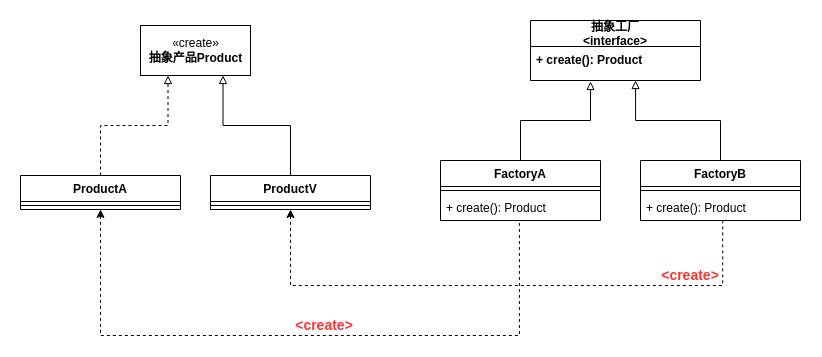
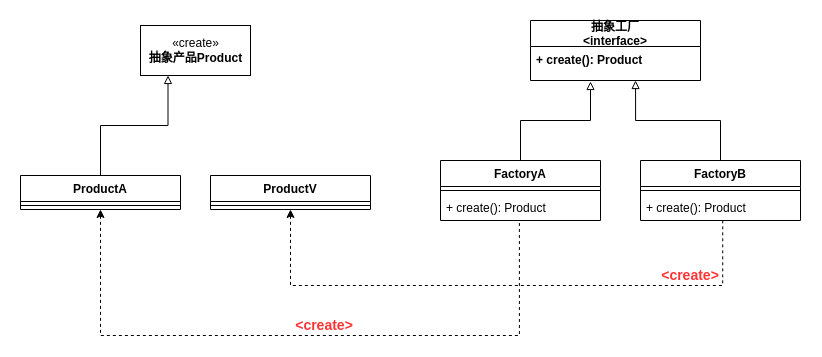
- <mxCell id="3" style="edgeStyle=orthogonalEdgeStyle;rounded=0;orthogonalLoop=1;jettySize=auto;html=1;exitX=0.5;exitY=0;exitDx=0;exitDy=0;entryX=0.25;entryY=1;entryDx=0;entryDy=0;endArrow=block;endFill=0;dashed=1;" edge="1" parent="1" source="5" target="2"><mxGeometry relative="1" as="geometry" /></mxCell>
+ <mxCell id="3" style="edgeStyle=orthogonalEdgeStyle;rounded=0;orthogonalLoop=1;jettySize=auto;html=1;exitX=0.5;exitY=0;exitDx=0;exitDy=0;entryX=0.25;entryY=1;entryDx=0;entryDy=0;endArrow=block;endFill=0;" edge="1" parent="1" source="5" target="2"><mxGeometry relative="1" as="geometry" /></mxCell>
- <mxCell id="7" style="edgeStyle=orthogonalEdgeStyle;rounded=0;orthogonalLoop=1;jettySize=auto;html=1;exitX=0.5;exitY=0;exitDx=0;exitDy=0;entryX=0.75;entryY=1;entryDx=0;entryDy=0;endArrow=block;endFill=0;" edge="1" parent="1" source="9" target="2"><mxGeometry relative="1" as="geometry" /></mxCell>
